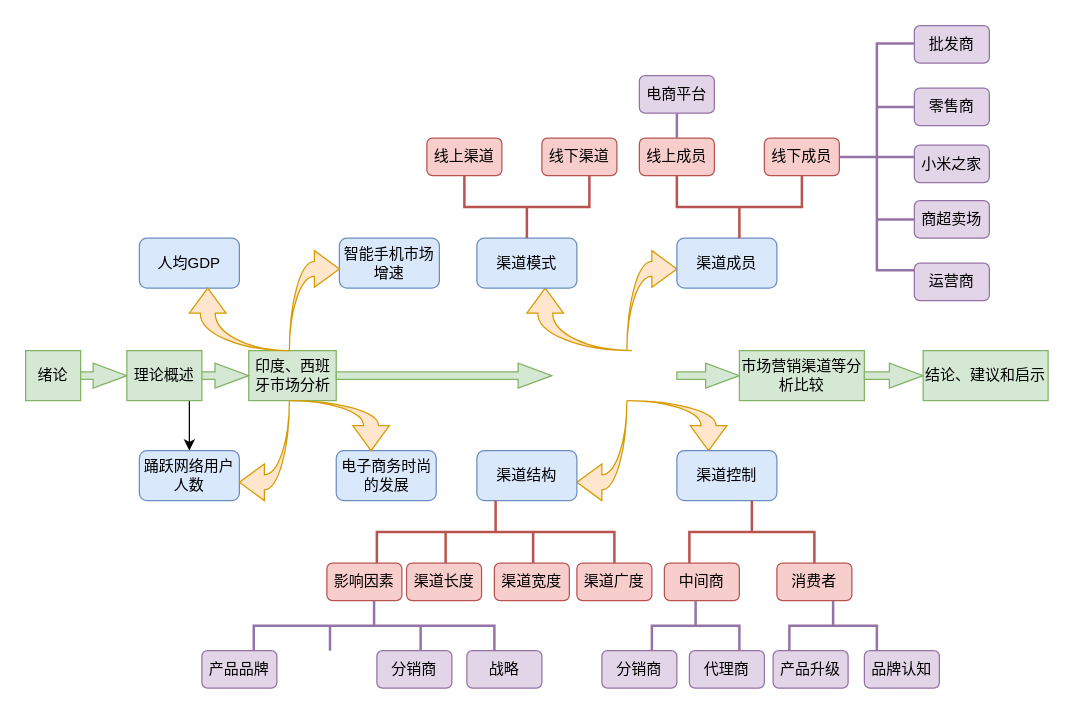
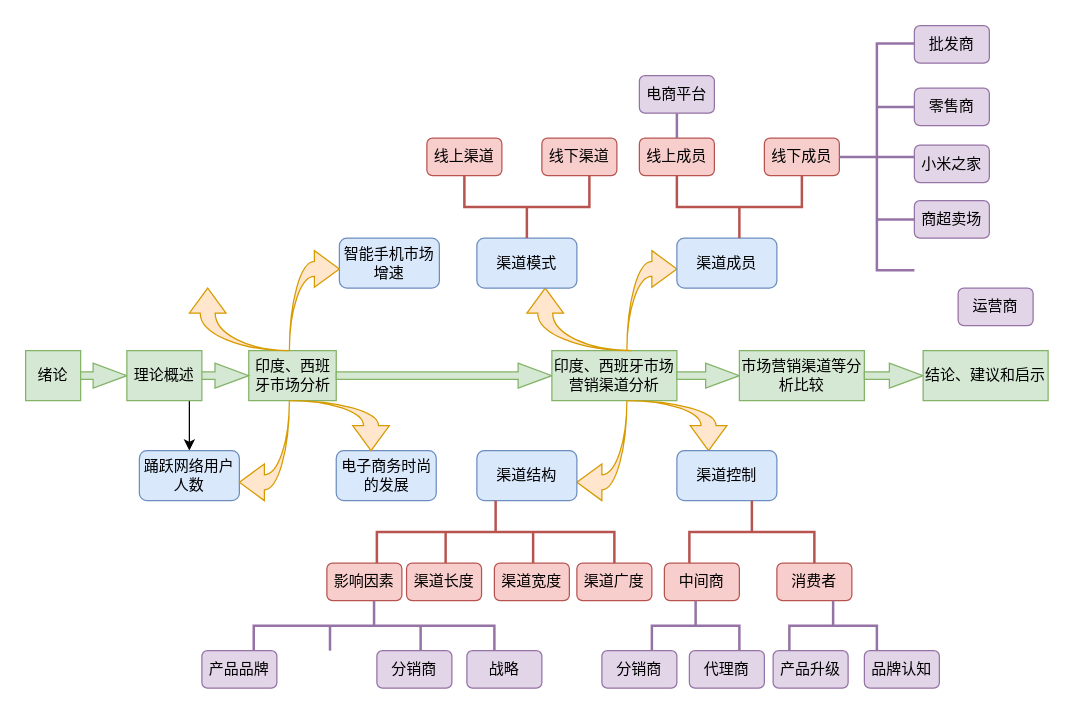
- <mxCell id="15" value="人均GDP" style="rounded=1;whiteSpace=wrap;html=1;fillColor=#dae8fc;strokeColor=#6c8ebf;" vertex="1" parent="1"><mxGeometry x="111" y="190" width="80" height="40" as="geometry" /></mxCell>
- <mxCell id="46" value="运营商" style="rounded=1;whiteSpace=wrap;html=1;fillColor=#e1d5e7;strokeColor=#9673a6;" vertex="1" parent="1"><mxGeometry x="731" y="210" width="60" height="30" as="geometry" /></mxCell>
+ <mxCell id="46" value="运营商" style="rounded=1;whiteSpace=wrap;html=1;fillColor=#e1d5e7;strokeColor=#9673a6;" vertex="1" parent="1"><mxGeometry x="766" y="230" width="60" height="30" as="geometry" /></mxCell>
+ <mxCell id="9" value="印度、西班牙市场营销渠道分析" style="rounded=0;whiteSpace=wrap;html=1;fillColor=#d5e8d4;strokeColor=#82b366;" vertex="1" parent="1"><mxGeometry x="441" y="280" width="100" height="40" as="geometry" /></mxCell>
